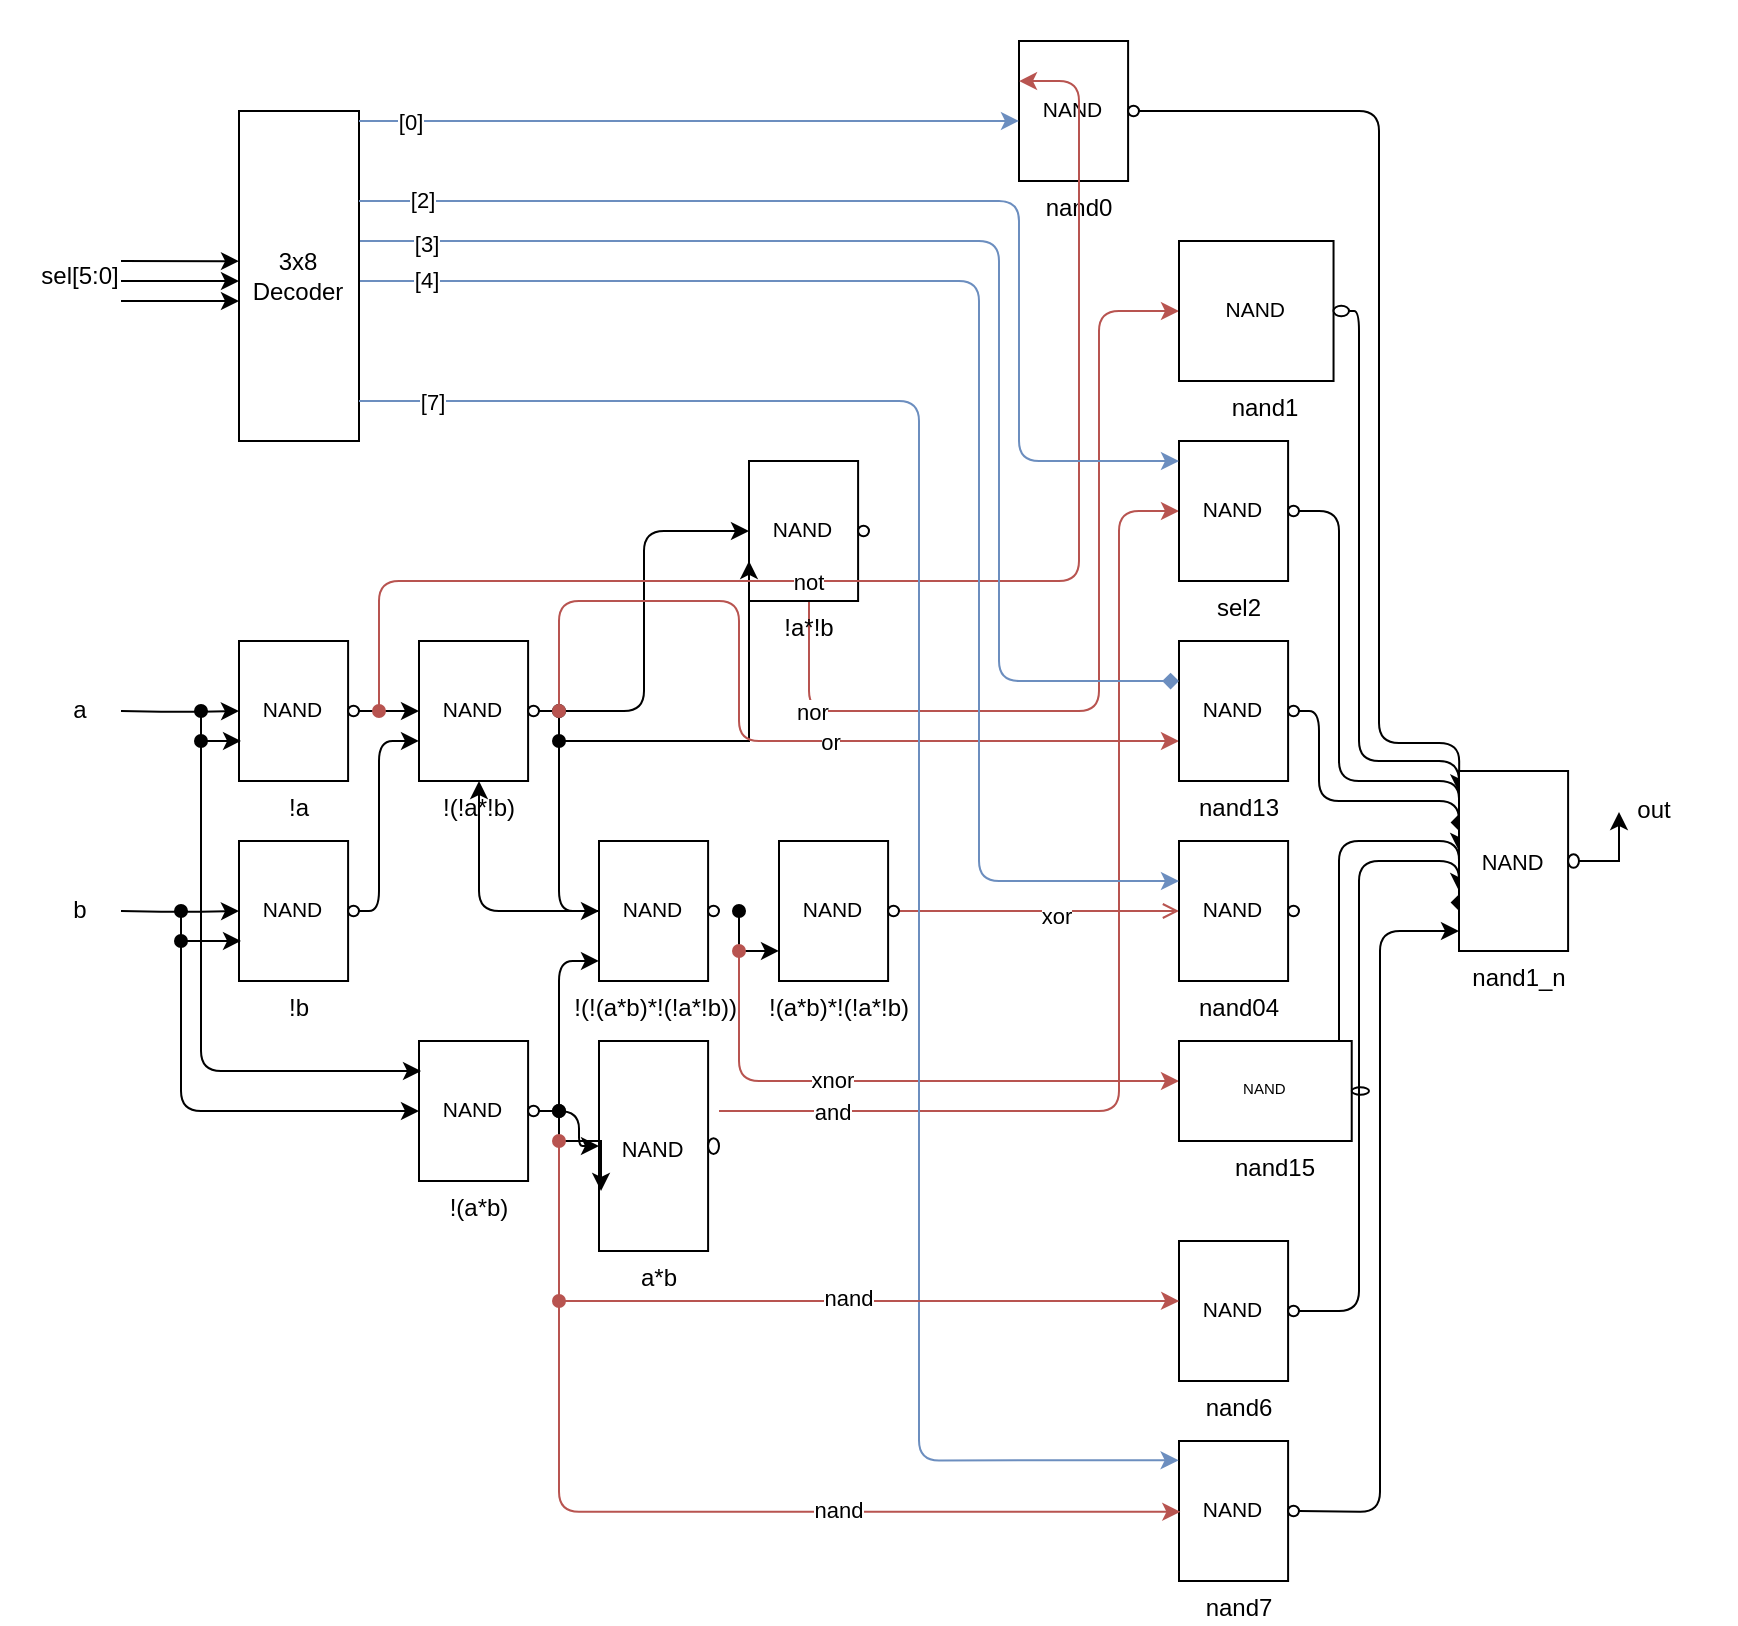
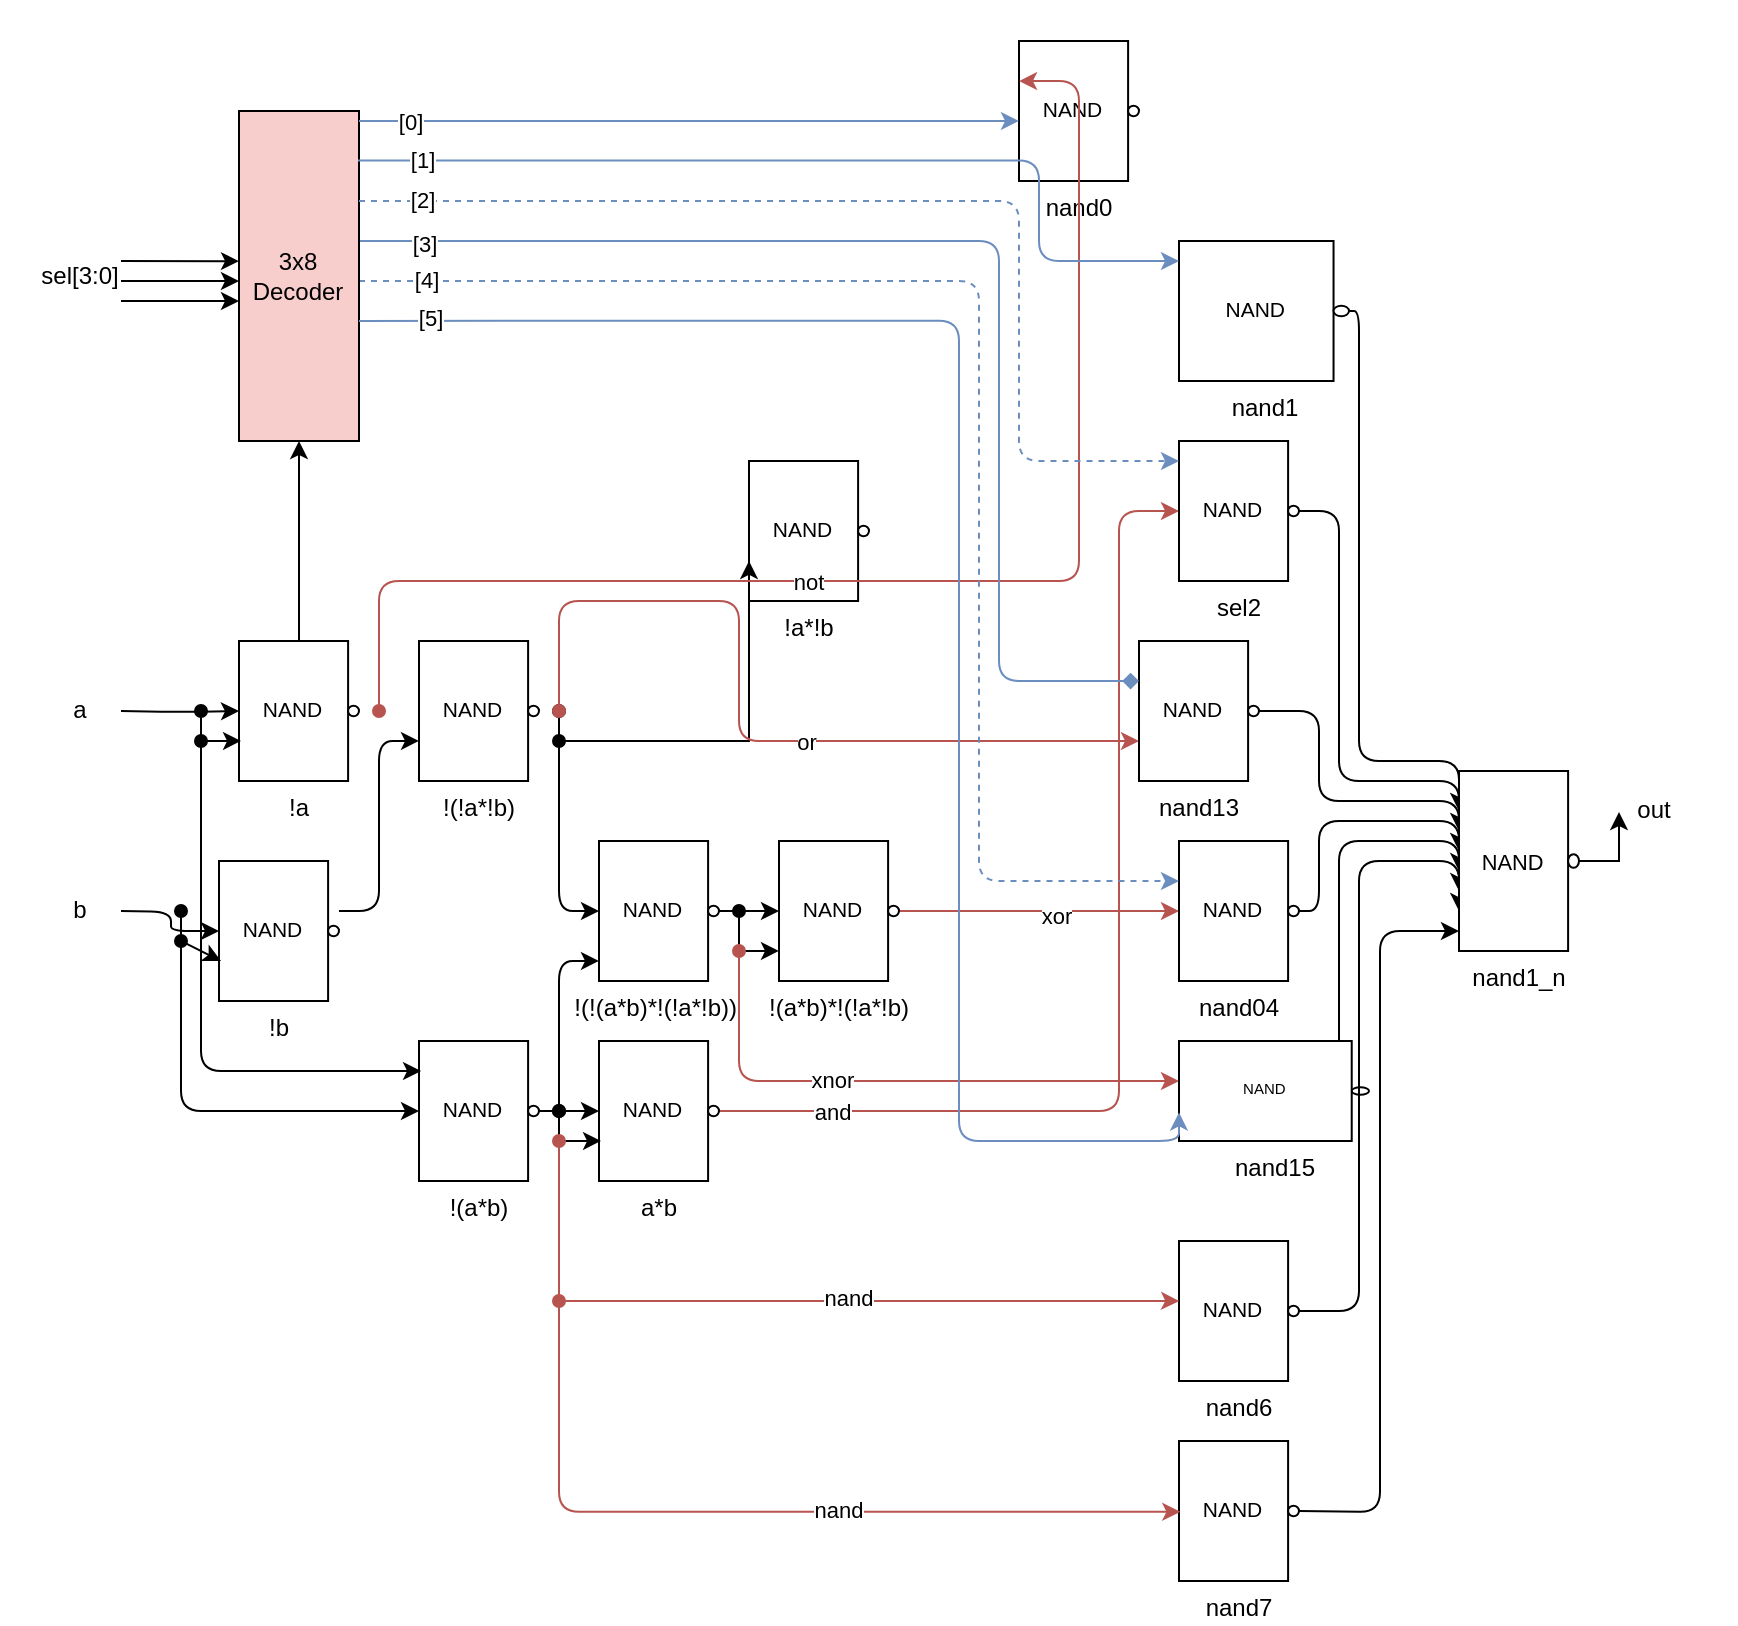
+ <mxCell id="56" value="" style="endArrow=classic;html=1;exitX=0.992;exitY=0.15;exitDx=0;exitDy=0;exitPerimeter=0;edgeStyle=orthogonalEdgeStyle;entryX=0;entryY=0.143;entryDx=0;entryDy=0;entryPerimeter=0;fillColor=#dae8fc;strokeColor=#6c8ebf;" parent="1" source="55" target="20" edge="1"><mxGeometry width="50" height="50" relative="1" as="geometry"><mxPoint x="239" y="70" as="sourcePoint" /><mxPoint x="299" y="80" as="targetPoint" /><Array as="points"><mxPoint x="519" y="80" /><mxPoint x="519" y="130" /></Array></mxGeometry></mxCell>
+ <mxCell id="57" value="[1]" style="edgeLabel;html=1;align=center;verticalAlign=middle;resizable=0;points=[];" parent="56" vertex="1" connectable="0"><mxGeometry x="-0.859" relative="1" as="geometry"><mxPoint as="offset" /></mxGeometry></mxCell>
- <mxCell id="64" value="" style="endArrow=classic;startArrow=none;html=1;startFill=0;exitX=1;exitY=0.273;exitDx=0;exitDy=0;exitPerimeter=0;edgeStyle=orthogonalEdgeStyle;entryX=0;entryY=0.143;entryDx=0;entryDy=0;entryPerimeter=0;fillColor=#dae8fc;strokeColor=#6c8ebf;" parent="1" source="55" target="38" edge="1"><mxGeometry width="50" height="50" relative="1" as="geometry"><mxPoint x="179" y="200" as="sourcePoint" /><mxPoint x="299" y="100" as="targetPoint" /><Array as="points"><mxPoint x="509" y="100" /><mxPoint x="509" y="230" /></Array></mxGeometry></mxCell>
+ <mxCell id="64" value="" style="endArrow=classic;startArrow=none;html=1;startFill=0;exitX=1;exitY=0.273;exitDx=0;exitDy=0;exitPerimeter=0;edgeStyle=orthogonalEdgeStyle;entryX=0;entryY=0.143;entryDx=0;entryDy=0;entryPerimeter=0;fillColor=#dae8fc;strokeColor=#6c8ebf;dashed=1;" parent="1" source="55" target="38" edge="1"><mxGeometry width="50" height="50" relative="1" as="geometry"><mxPoint x="179" y="200" as="sourcePoint" /><mxPoint x="299" y="100" as="targetPoint" /><Array as="points"><mxPoint x="509" y="100" /><mxPoint x="509" y="230" /></Array></mxGeometry></mxCell>
- <mxCell id="55" value="3x8&lt;br&gt;Decoder" style="rounded=0;whiteSpace=wrap;html=1;" parent="1" vertex="1"><mxGeometry x="119" y="55" width="60" height="165" as="geometry" /></mxCell>
+ <mxCell id="55" value="3x8&lt;br&gt;Decoder" style="rounded=0;whiteSpace=wrap;html=1;fillColor=#f8cecc;" parent="1" vertex="1"><mxGeometry x="119" y="55" width="60" height="165" as="geometry" /></mxCell>
- <mxCell id="71" value="sel[5:0]" style="text;html=1;strokeColor=none;fillColor=none;align=center;verticalAlign=middle;whiteSpace=wrap;rounded=0;" parent="1" vertex="1"><mxGeometry y="127.5" width="40" height="20" as="geometry" x="20" /></mxCell>
+ <mxCell id="71" value="sel[3:0]" style="text;html=1;strokeColor=none;fillColor=none;align=center;verticalAlign=middle;whiteSpace=wrap;rounded=0;" parent="1" vertex="1"><mxGeometry y="127.5" width="40" height="20" as="geometry" x="20" /></mxCell>
- <mxCell id="53" style="edgeStyle=orthogonalEdgeStyle;rounded=1;orthogonalLoop=1;jettySize=auto;html=1;startArrow=none;startFill=0;exitX=1;exitY=0.515;exitDx=0;exitDy=0;exitPerimeter=0;entryX=0;entryY=0.286;entryDx=0;entryDy=0;entryPerimeter=0;fillColor=#dae8fc;strokeColor=#6c8ebf;" parent="1" source="55" target="42" edge="1"><mxGeometry relative="1" as="geometry"><mxPoint x="309" y="140" as="targetPoint" /><mxPoint x="209" y="140" as="sourcePoint" /><Array as="points"><mxPoint x="489" y="140" /><mxPoint x="489" y="440" /></Array></mxGeometry></mxCell>
+ <mxCell id="53" style="edgeStyle=orthogonalEdgeStyle;rounded=1;orthogonalLoop=1;jettySize=auto;html=1;startArrow=none;startFill=0;exitX=1;exitY=0.515;exitDx=0;exitDy=0;exitPerimeter=0;entryX=0;entryY=0.286;entryDx=0;entryDy=0;entryPerimeter=0;fillColor=#dae8fc;strokeColor=#6c8ebf;dashed=1;" parent="1" source="55" target="42" edge="1"><mxGeometry relative="1" as="geometry"><mxPoint x="309" y="140" as="targetPoint" /><mxPoint x="209" y="140" as="sourcePoint" /><Array as="points"><mxPoint x="489" y="140" /><mxPoint x="489" y="440" /></Array></mxGeometry></mxCell>
- <mxCell id="17" style="edgeStyle=orthogonalEdgeStyle;rounded=1;orthogonalLoop=1;jettySize=auto;html=1;entryX=0.001;entryY=0.119;entryDx=0;entryDy=0;entryPerimeter=0;startArrow=none;startFill=0;" parent="1" source="18" target="67" edge="1"><mxGeometry relative="1" as="geometry"><Array as="points"><mxPoint x="689" y="55" /><mxPoint x="689" y="371" /></Array></mxGeometry></mxCell>
+ <mxCell id="58" value="" style="endArrow=classic;html=1;exitX=1;exitY=0.636;exitDx=0;exitDy=0;exitPerimeter=0;edgeStyle=orthogonalEdgeStyle;entryX=0;entryY=0.714;entryDx=0;entryDy=0;entryPerimeter=0;fillColor=#dae8fc;strokeColor=#6c8ebf;" parent="1" source="55" target="44" edge="1"><mxGeometry width="50" height="50" relative="1" as="geometry"><mxPoint x="189" y="180" as="sourcePoint" /><mxPoint x="309" y="160" as="targetPoint" /><Array as="points"><mxPoint x="479" y="160" /><mxPoint x="479" y="570" /></Array></mxGeometry></mxCell>
+ <mxCell id="59" value="[5]" style="edgeLabel;html=1;align=center;verticalAlign=middle;resizable=0;points=[];" parent="58" vertex="1" connectable="0"><mxGeometry x="-0.914" y="1" relative="1" as="geometry"><mxPoint as="offset" /></mxGeometry></mxCell>
- <mxCell id="24" style="edgeStyle=orthogonalEdgeStyle;rounded=1;orthogonalLoop=1;jettySize=auto;html=1;entryX=0;entryY=0.5;entryDx=0;entryDy=0;entryPerimeter=0;" parent="1" source="25" target="12" edge="1"><mxGeometry relative="1" as="geometry" /></mxCell>
- <mxCell id="10" style="edgeStyle=orthogonalEdgeStyle;rounded=1;orthogonalLoop=1;jettySize=auto;html=1;startArrow=none;startFill=0;entryX=0;entryY=0.5;entryDx=0;entryDy=0;entryPerimeter=0;fillColor=#f8cecc;strokeColor=#b85450;" parent="1" source="12" target="20" edge="1"><mxGeometry relative="1" as="geometry"><mxPoint x="529" y="355" as="targetPoint" /><Array as="points"><mxPoint x="549" y="355" /><mxPoint x="549" y="155" /></Array></mxGeometry></mxCell>
- <mxCell id="11" value="nor" style="edgeLabel;html=1;align=center;verticalAlign=middle;resizable=0;points=[];" parent="10" vertex="1" connectable="0"><mxGeometry x="-0.747" relative="1" as="geometry"><mxPoint as="offset" /></mxGeometry></mxCell>
- <mxCell id="2" value="" style="edgeStyle=orthogonalEdgeStyle;rounded=1;orthogonalLoop=1;jettySize=auto;html=1;startArrow=none;startFill=0;" parent="1" source="4" target="25" edge="1"><mxGeometry relative="1" as="geometry" /></mxCell>
+ <mxCell id="2" value="" style="edgeStyle=orthogonalEdgeStyle;rounded=1;orthogonalLoop=1;jettySize=auto;html=1;startArrow=none;startFill=0;" parent="1" source="4" target="55" edge="1"><mxGeometry relative="1" as="geometry" /></mxCell>
- <mxCell id="40" value="nand13" style="verticalLabelPosition=bottom;shadow=0;dashed=0;align=center;html=1;verticalAlign=top;shape=mxgraph.electrical.iec_logic_gates.nand;" parent="1" vertex="1"><mxGeometry x="589" y="320" width="60" height="70" as="geometry" /></mxCell>
+ <mxCell id="40" value="nand13" style="verticalLabelPosition=bottom;shadow=0;dashed=0;align=center;html=1;verticalAlign=top;shape=mxgraph.electrical.iec_logic_gates.nand;" parent="1" vertex="1"><mxGeometry x="569" y="320" width="60" height="70" as="geometry" /></mxCell>
- <mxCell id="62" value="" style="endArrow=classic;startArrow=none;html=1;startFill=0;edgeStyle=orthogonalEdgeStyle;exitX=1;exitY=0.879;exitDx=0;exitDy=0;exitPerimeter=0;fillColor=#dae8fc;strokeColor=#6c8ebf;entryX=-0.003;entryY=0.138;entryDx=0;entryDy=0;entryPerimeter=0;" parent="1" source="55" edge="1" target="48"><mxGeometry width="50" height="50" relative="1" as="geometry"><mxPoint x="209" y="240" as="sourcePoint" /><mxPoint x="589" y="730.01" as="targetPoint" /><Array as="points"><mxPoint x="459" y="200" /><mxPoint x="459" y="730" /></Array></mxGeometry></mxCell>
- <mxCell id="63" value="[7]" style="edgeLabel;html=1;align=center;verticalAlign=middle;resizable=0;points=[];" parent="62" vertex="1" connectable="0"><mxGeometry x="-0.922" relative="1" as="geometry"><mxPoint as="offset" /></mxGeometry></mxCell>
- <mxCell id="19" style="edgeStyle=orthogonalEdgeStyle;rounded=1;orthogonalLoop=1;jettySize=auto;html=1;entryX=0;entryY=0.222;entryDx=0;entryDy=0;entryPerimeter=0;startArrow=none;startFill=0;endArrow=none;" parent="1" source="20" target="67" edge="1"><mxGeometry relative="1" as="geometry"><Array as="points"><mxPoint x="679" y="155" /><mxPoint x="679" y="380" /></Array></mxGeometry></mxCell>
+ <mxCell id="19" style="edgeStyle=orthogonalEdgeStyle;rounded=1;orthogonalLoop=1;jettySize=auto;html=1;entryX=0;entryY=0.222;entryDx=0;entryDy=0;entryPerimeter=0;startArrow=none;startFill=0;" parent="1" source="20" target="67" edge="1"><mxGeometry relative="1" as="geometry"><Array as="points"><mxPoint x="679" y="155" /><mxPoint x="679" y="380" /></Array></mxGeometry></mxCell>
- <mxCell id="37" style="edgeStyle=orthogonalEdgeStyle;rounded=1;orthogonalLoop=1;jettySize=auto;html=1;startArrow=none;startFill=0;entryX=0;entryY=0.333;entryDx=0;entryDy=0;entryPerimeter=0;endArrow=diamond;" parent="1" source="38" target="67" edge="1"><mxGeometry relative="1" as="geometry"><mxPoint x="749" y="400" as="targetPoint" /><Array as="points"><mxPoint x="669" y="255" /><mxPoint x="669" y="390" /></Array></mxGeometry></mxCell>
+ <mxCell id="37" style="edgeStyle=orthogonalEdgeStyle;rounded=1;orthogonalLoop=1;jettySize=auto;html=1;startArrow=none;startFill=0;entryX=0;entryY=0.333;entryDx=0;entryDy=0;entryPerimeter=0;" parent="1" source="38" target="67" edge="1"><mxGeometry relative="1" as="geometry"><mxPoint x="749" y="400" as="targetPoint" /><Array as="points"><mxPoint x="669" y="255" /><mxPoint x="669" y="390" /></Array></mxGeometry></mxCell>
+ <mxCell id="41" style="edgeStyle=orthogonalEdgeStyle;rounded=1;orthogonalLoop=1;jettySize=auto;html=1;entryX=0;entryY=0.556;entryDx=0;entryDy=0;entryPerimeter=0;startArrow=none;startFill=0;" parent="1" source="42" target="67" edge="1"><mxGeometry relative="1" as="geometry"><Array as="points"><mxPoint x="659" y="455" /><mxPoint x="659" y="410" /></Array></mxGeometry></mxCell>
- <mxCell id="45" style="edgeStyle=orthogonalEdgeStyle;rounded=1;orthogonalLoop=1;jettySize=auto;html=1;startArrow=none;startFill=0;entryX=0;entryY=0.778;entryDx=0;entryDy=0;entryPerimeter=0;endArrow=diamond;" parent="1" source="46" target="67" edge="1"><mxGeometry relative="1" as="geometry"><mxPoint x="719" y="430" as="targetPoint" /><Array as="points"><mxPoint x="679" y="655" /><mxPoint x="679" y="430" /></Array></mxGeometry></mxCell>
+ <mxCell id="45" style="edgeStyle=orthogonalEdgeStyle;rounded=1;orthogonalLoop=1;jettySize=auto;html=1;startArrow=none;startFill=0;entryX=0;entryY=0.778;entryDx=0;entryDy=0;entryPerimeter=0;" parent="1" source="46" target="67" edge="1"><mxGeometry relative="1" as="geometry"><mxPoint x="719" y="430" as="targetPoint" /><Array as="points"><mxPoint x="679" y="655" /><mxPoint x="679" y="430" /></Array></mxGeometry></mxCell>
- <mxCell id="5" value="" style="edgeStyle=orthogonalEdgeStyle;rounded=1;orthogonalLoop=1;jettySize=auto;html=1;startArrow=none;startFill=0;" parent="1" source="6" target="25" edge="1"><mxGeometry relative="1" as="geometry" /></mxCell>
+ <mxCell id="5" value="" style="edgeStyle=orthogonalEdgeStyle;rounded=1;orthogonalLoop=1;jettySize=auto;html=1;startArrow=none;startFill=0;" parent="1" source="6" target="15" edge="1"><mxGeometry relative="1" as="geometry" /></mxCell>
- <mxCell id="23" value="!b" style="verticalLabelPosition=bottom;shadow=0;dashed=0;align=center;html=1;verticalAlign=top;shape=mxgraph.electrical.iec_logic_gates.nand;" parent="1" vertex="1"><mxGeometry x="119" y="420" width="60" height="70" as="geometry" /></mxCell>
+ <mxCell id="23" value="!b" style="verticalLabelPosition=bottom;shadow=0;dashed=0;align=center;html=1;verticalAlign=top;shape=mxgraph.electrical.iec_logic_gates.nand;" parent="1" vertex="1"><mxGeometry x="109" y="430" width="60" height="70" as="geometry" /></mxCell>
- <mxCell id="13" value="" style="edgeStyle=orthogonalEdgeStyle;rounded=1;orthogonalLoop=1;jettySize=auto;html=1;startArrow=none;startFill=0;entryX=0;entryY=0.5;entryDx=0;entryDy=0;entryPerimeter=0;fillColor=#f8cecc;strokeColor=#b85450;endArrow=open;" parent="1" source="15" target="42" edge="1"><mxGeometry relative="1" as="geometry"><mxPoint x="529" y="455" as="targetPoint" /></mxGeometry></mxCell>
+ <mxCell id="13" value="" style="edgeStyle=orthogonalEdgeStyle;rounded=1;orthogonalLoop=1;jettySize=auto;html=1;startArrow=none;startFill=0;entryX=0;entryY=0.5;entryDx=0;entryDy=0;entryPerimeter=0;fillColor=#f8cecc;strokeColor=#b85450;" parent="1" source="15" target="42" edge="1"><mxGeometry relative="1" as="geometry"><mxPoint x="529" y="455" as="targetPoint" /></mxGeometry></mxCell>
- <mxCell id="9" value="a*b" style="verticalLabelPosition=bottom;shadow=0;dashed=0;align=center;html=1;verticalAlign=top;shape=mxgraph.electrical.iec_logic_gates.nand;" parent="1" vertex="1"><mxGeometry x="299" y="520" width="60" height="105" as="geometry" /></mxCell>
+ <mxCell id="9" value="a*b" style="verticalLabelPosition=bottom;shadow=0;dashed=0;align=center;html=1;verticalAlign=top;shape=mxgraph.electrical.iec_logic_gates.nand;" parent="1" vertex="1"><mxGeometry x="299" y="520" width="60" height="70" as="geometry" /></mxCell>
